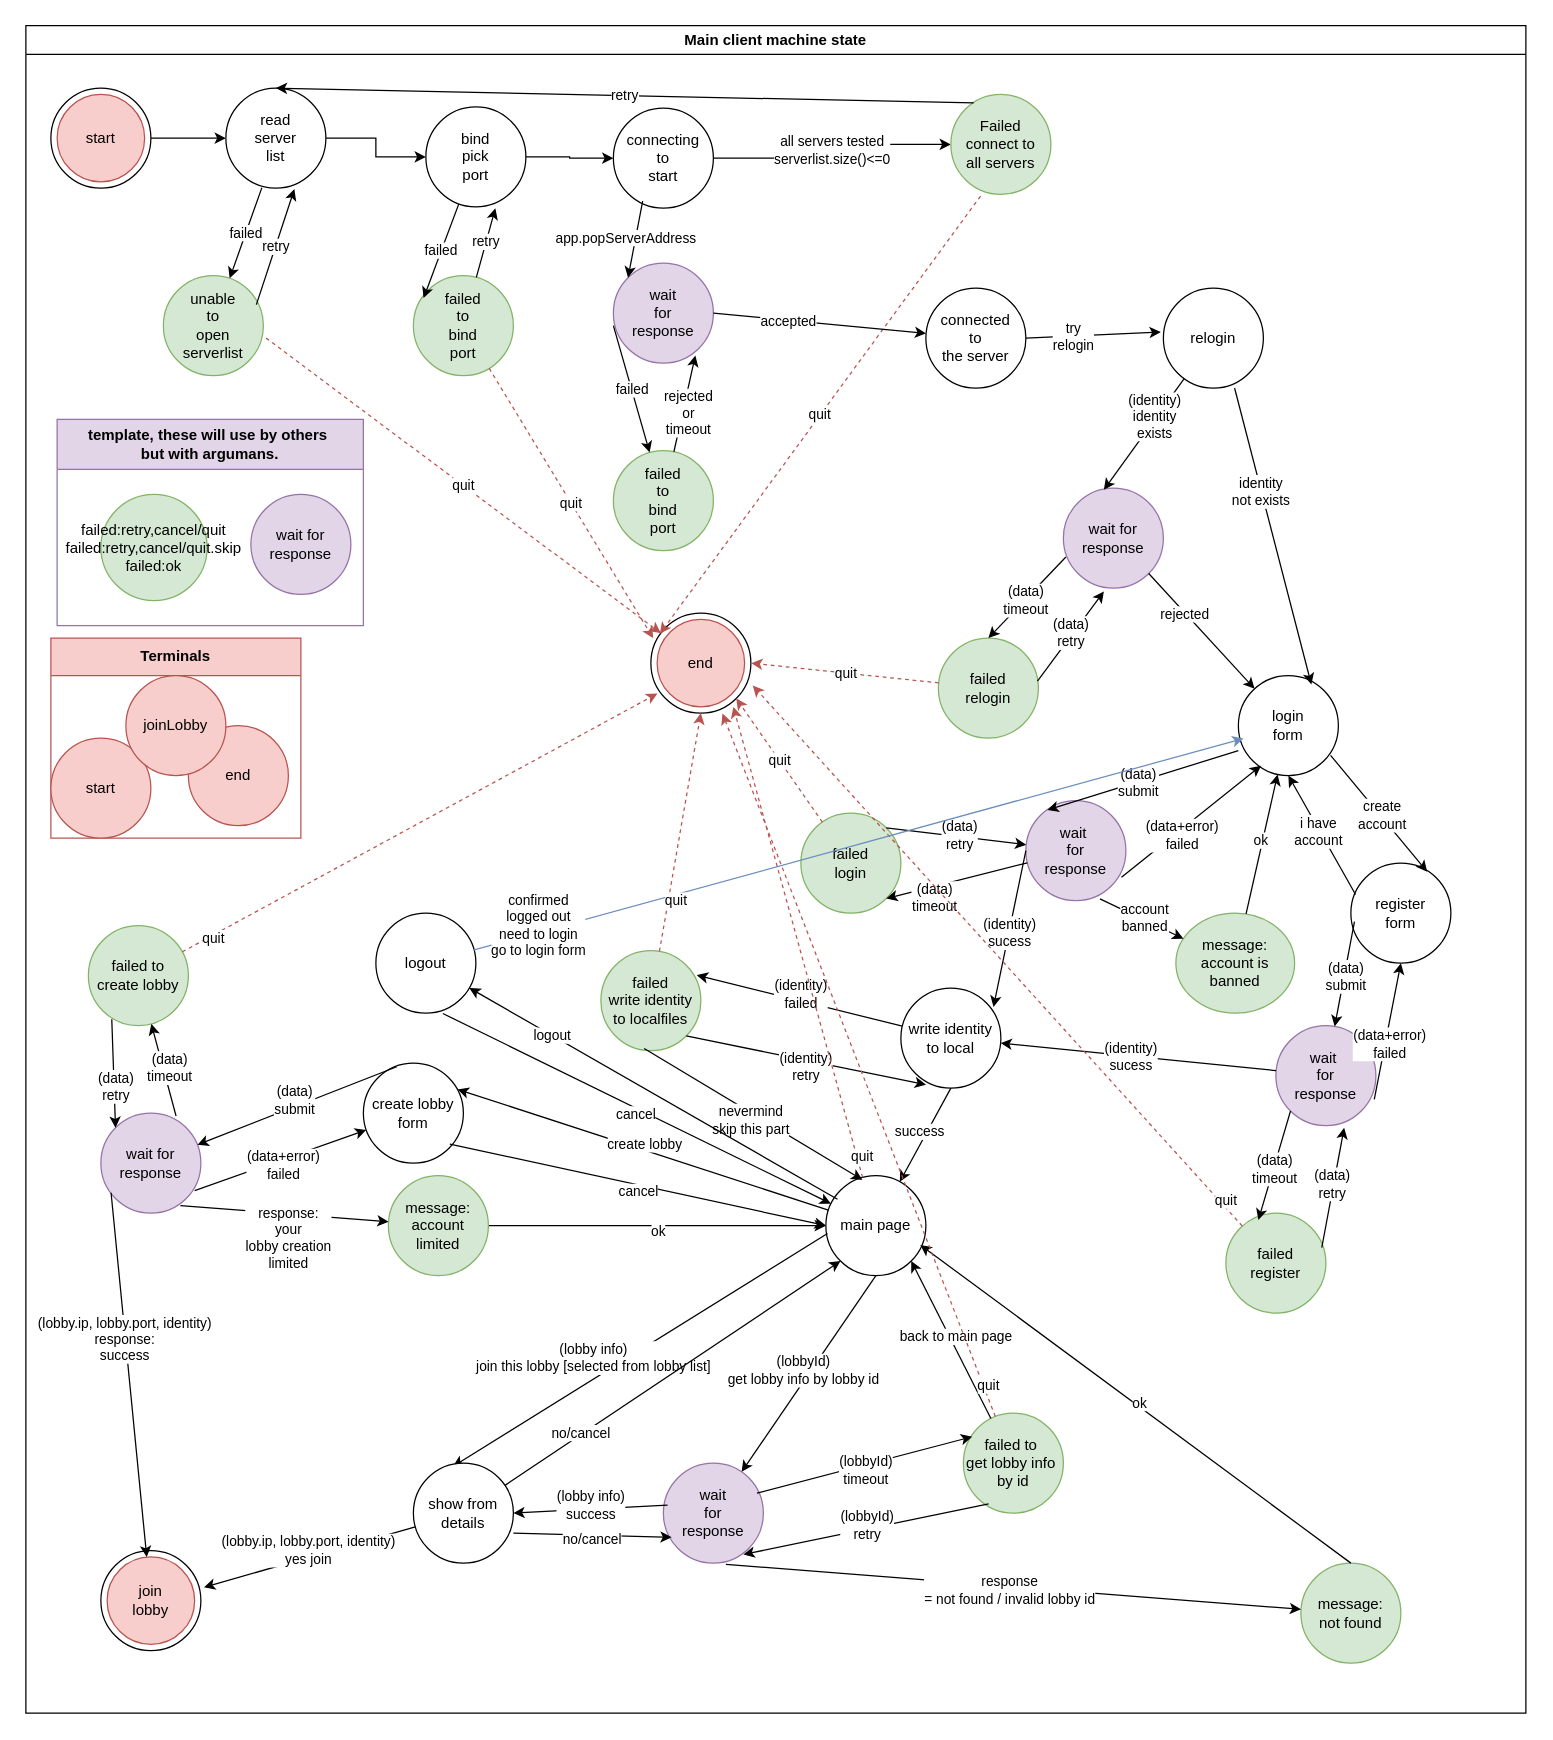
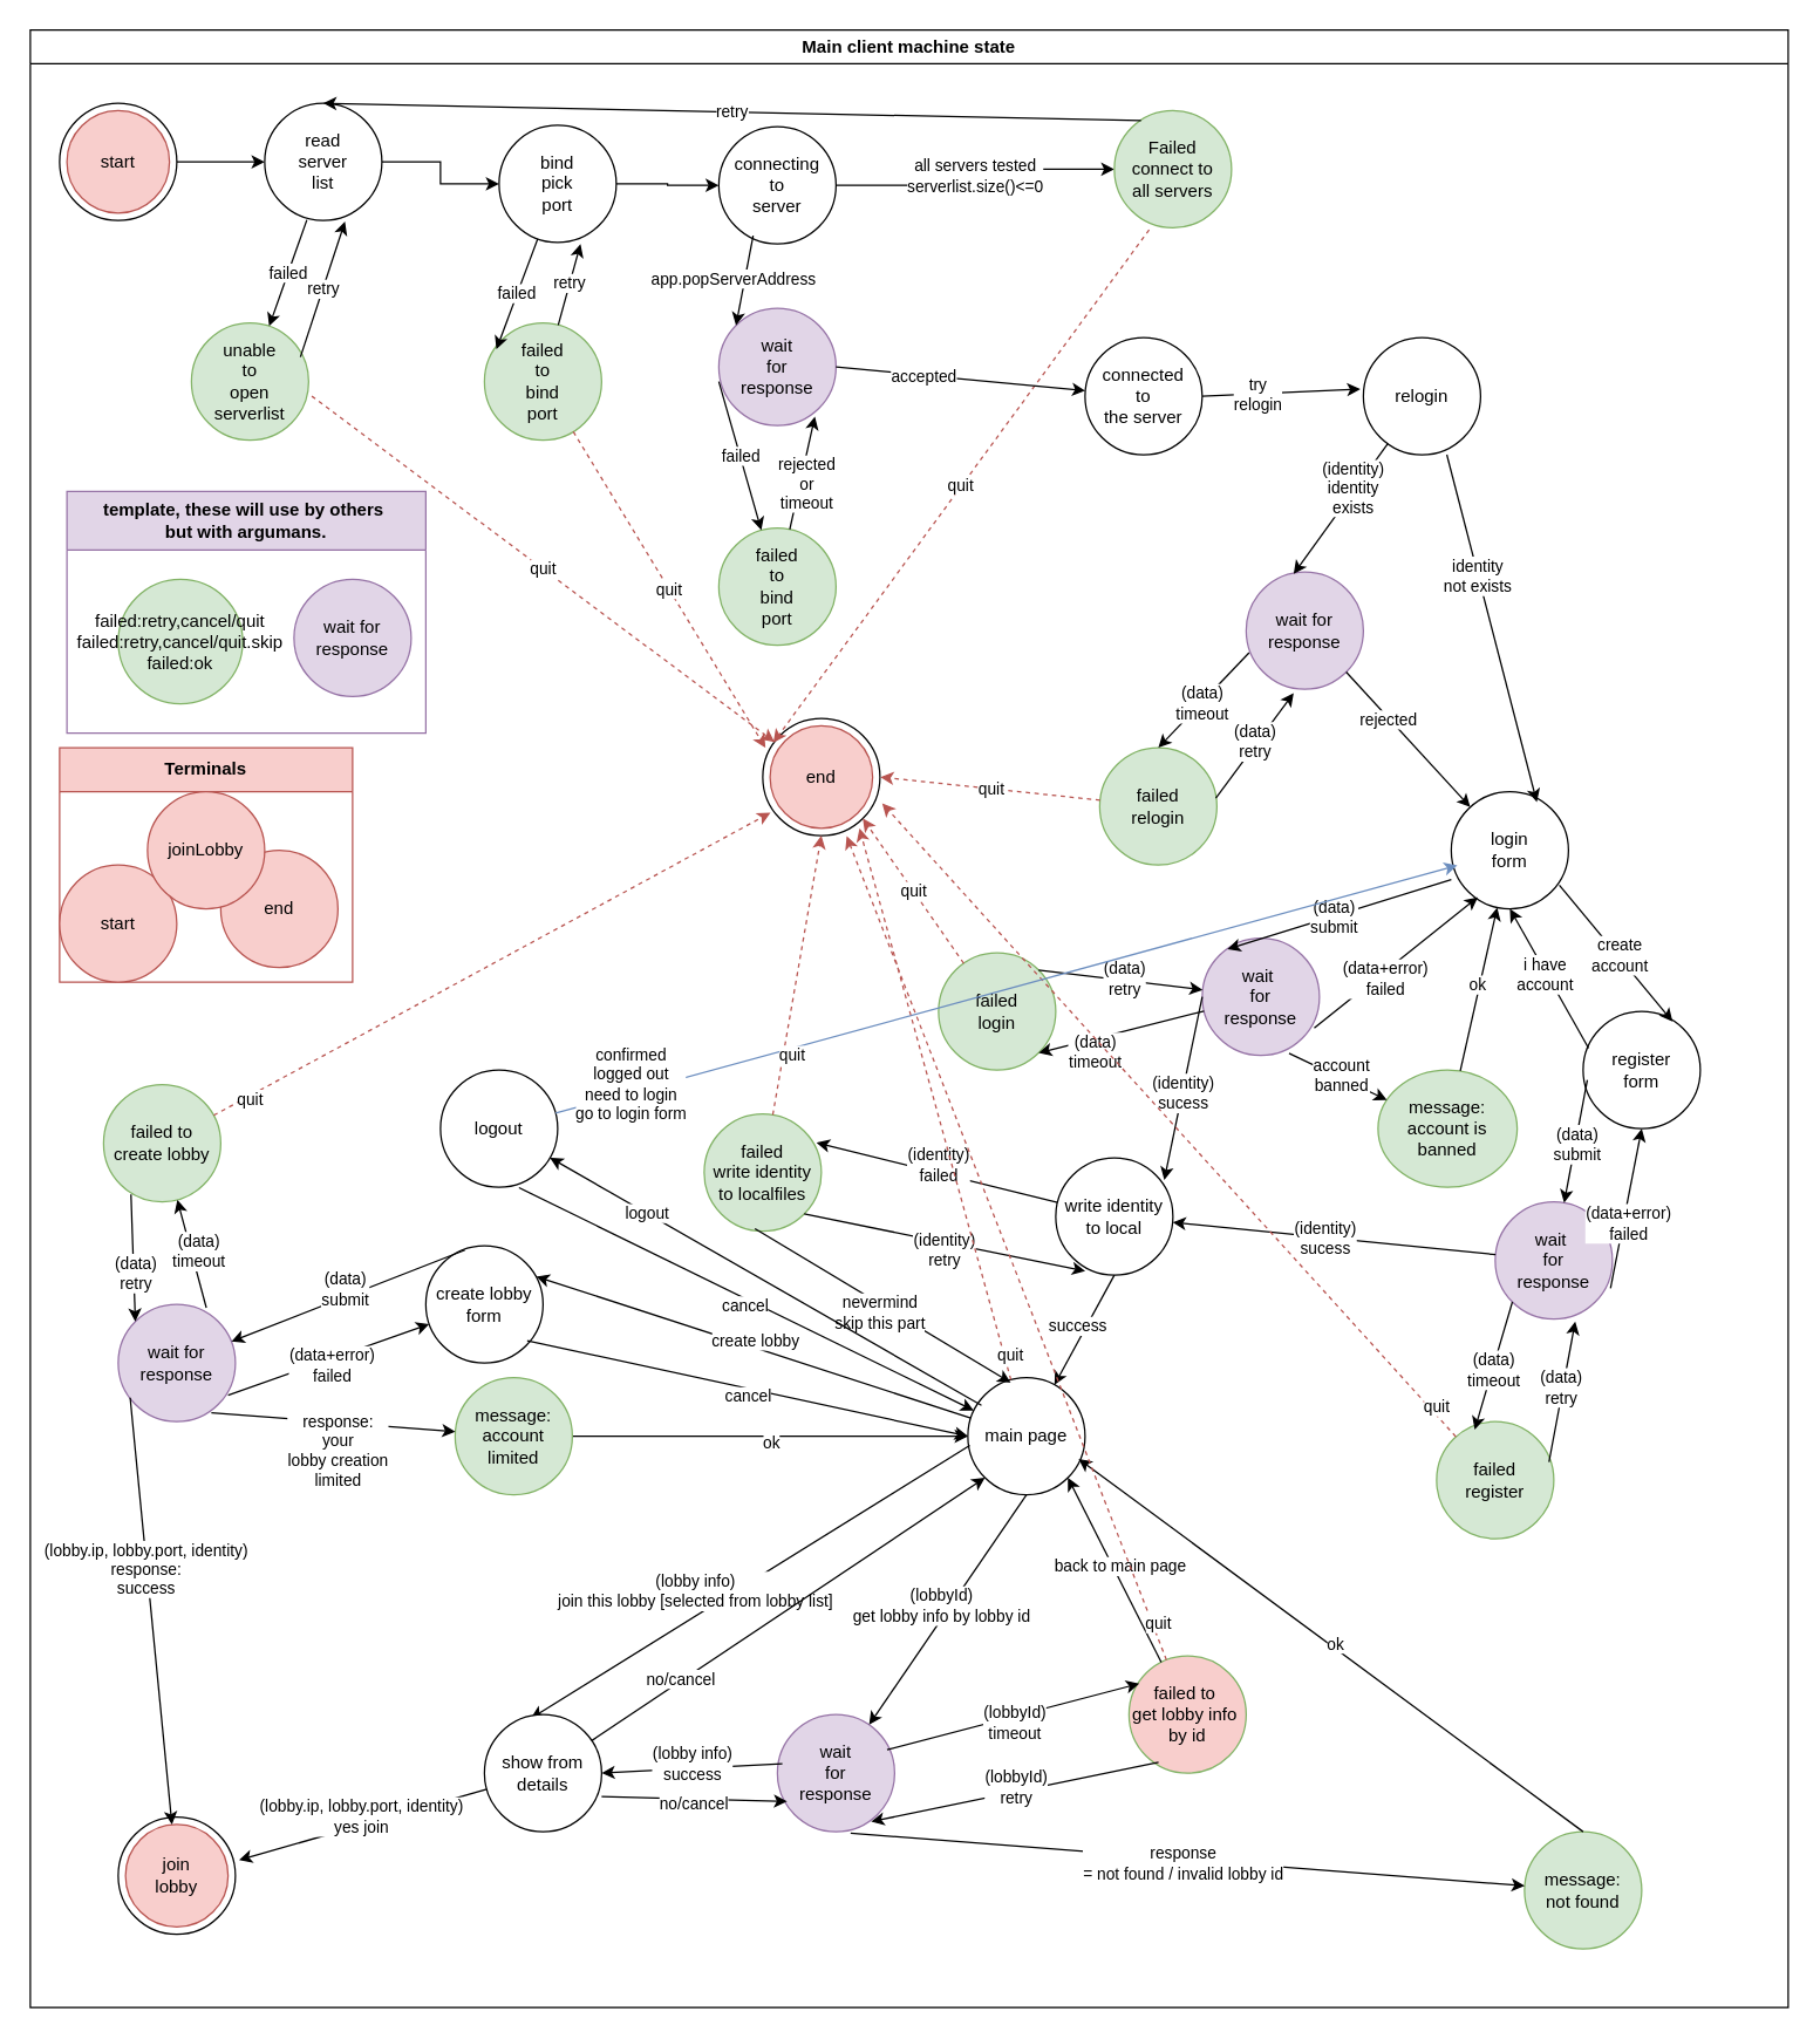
- <mxCell id="17" value="connecting&lt;br&gt;to&lt;br&gt;start" style="ellipse;whiteSpace=wrap;html=1;aspect=fixed;" parent="2" vertex="1"><mxGeometry x="470" y="66" width="80" height="80" as="geometry" /></mxCell>
+ <mxCell id="17" value="connecting&lt;br&gt;to&lt;br&gt;server" style="ellipse;whiteSpace=wrap;html=1;aspect=fixed;" parent="2" vertex="1"><mxGeometry x="470" y="66" width="80" height="80" as="geometry" /></mxCell>
- <mxCell id="76" value="failed to&amp;nbsp;&lt;br&gt;get lobby info&amp;nbsp;&lt;br&gt;by id" style="ellipse;whiteSpace=wrap;html=1;aspect=fixed;fillColor=#d5e8d4;strokeColor=#82b366;" parent="2" vertex="1"><mxGeometry x="750" y="1110" width="80" height="80" as="geometry" /></mxCell>
+ <mxCell id="76" value="failed to&amp;nbsp;&lt;br&gt;get lobby info&amp;nbsp;&lt;br&gt;by id" style="ellipse;whiteSpace=wrap;html=1;aspect=fixed;fillColor=#f8cecc;strokeColor=#82b366;" parent="2" vertex="1"><mxGeometry x="750" y="1110" width="80" height="80" as="geometry" /></mxCell>
